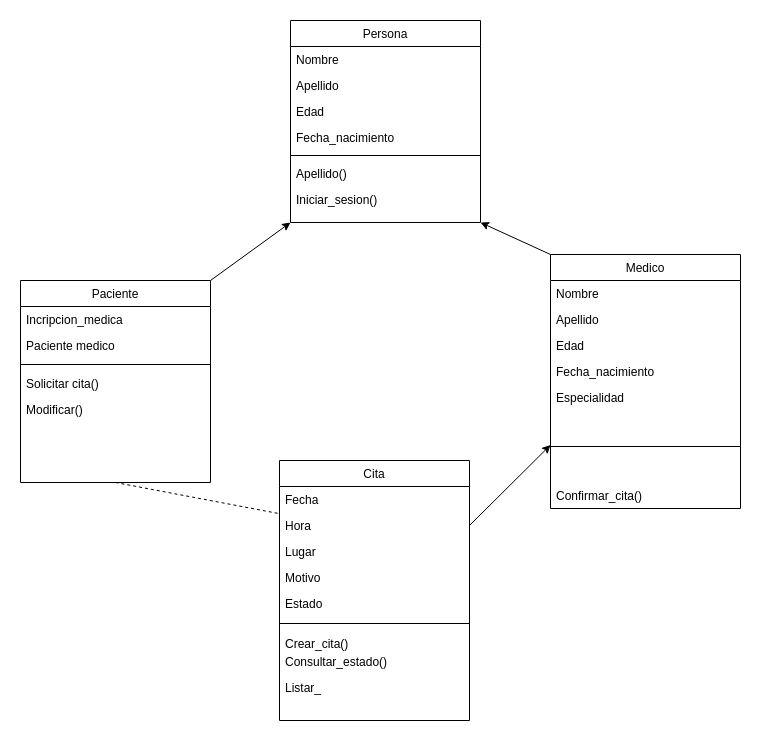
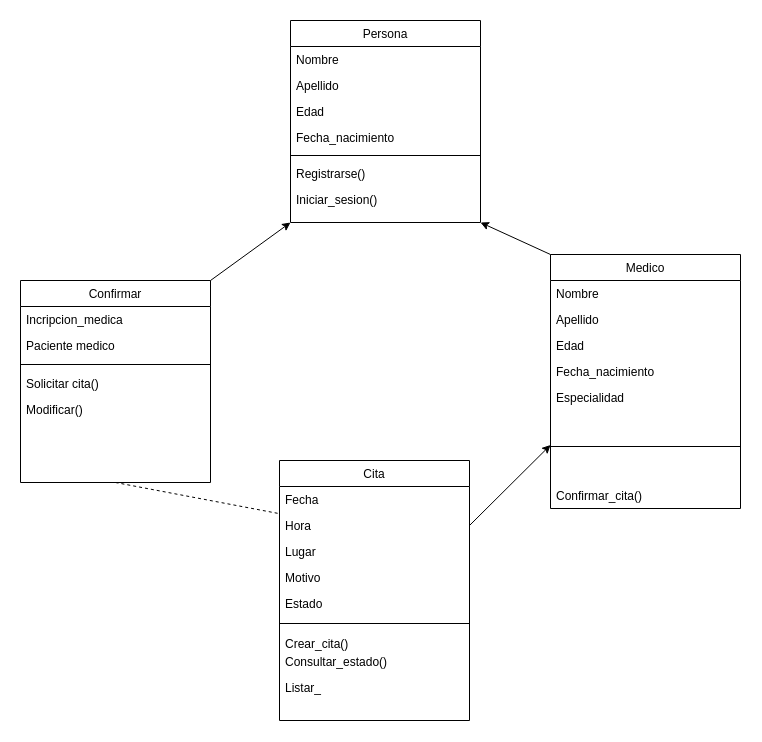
- <mxCell id="8" value="Apellido()" style="text;align=left;verticalAlign=top;spacingLeft=4;spacingRight=4;overflow=hidden;rotatable=0;points=[[0,0.5],[1,0.5]];portConstraint=eastwest;" vertex="1" parent="2"><mxGeometry y="140" width="190" height="26" as="geometry" /></mxCell>
+ <mxCell id="8" value="Registrarse()" style="text;align=left;verticalAlign=top;spacingLeft=4;spacingRight=4;overflow=hidden;rotatable=0;points=[[0,0.5],[1,0.5]];portConstraint=eastwest;" vertex="1" parent="2"><mxGeometry y="140" width="190" height="26" as="geometry" /></mxCell>
- <mxCell id="10" value="Paciente" style="swimlane;fontStyle=0;align=center;verticalAlign=top;childLayout=stackLayout;horizontal=1;startSize=26;horizontalStack=0;resizeParent=1;resizeLast=0;collapsible=1;marginBottom=0;rounded=0;shadow=0;strokeWidth=1;" vertex="1" parent="1"><mxGeometry x="20" y="280" width="190" height="202" as="geometry"><mxRectangle x="130" y="380" width="160" height="26" as="alternateBounds" /></mxGeometry></mxCell>
+ <mxCell id="10" value="Confirmar" style="swimlane;fontStyle=0;align=center;verticalAlign=top;childLayout=stackLayout;horizontal=1;startSize=26;horizontalStack=0;resizeParent=1;resizeLast=0;collapsible=1;marginBottom=0;rounded=0;shadow=0;strokeWidth=1;" vertex="1" parent="1"><mxGeometry x="20" y="280" width="190" height="202" as="geometry"><mxRectangle x="130" y="380" width="160" height="26" as="alternateBounds" /></mxGeometry></mxCell>
